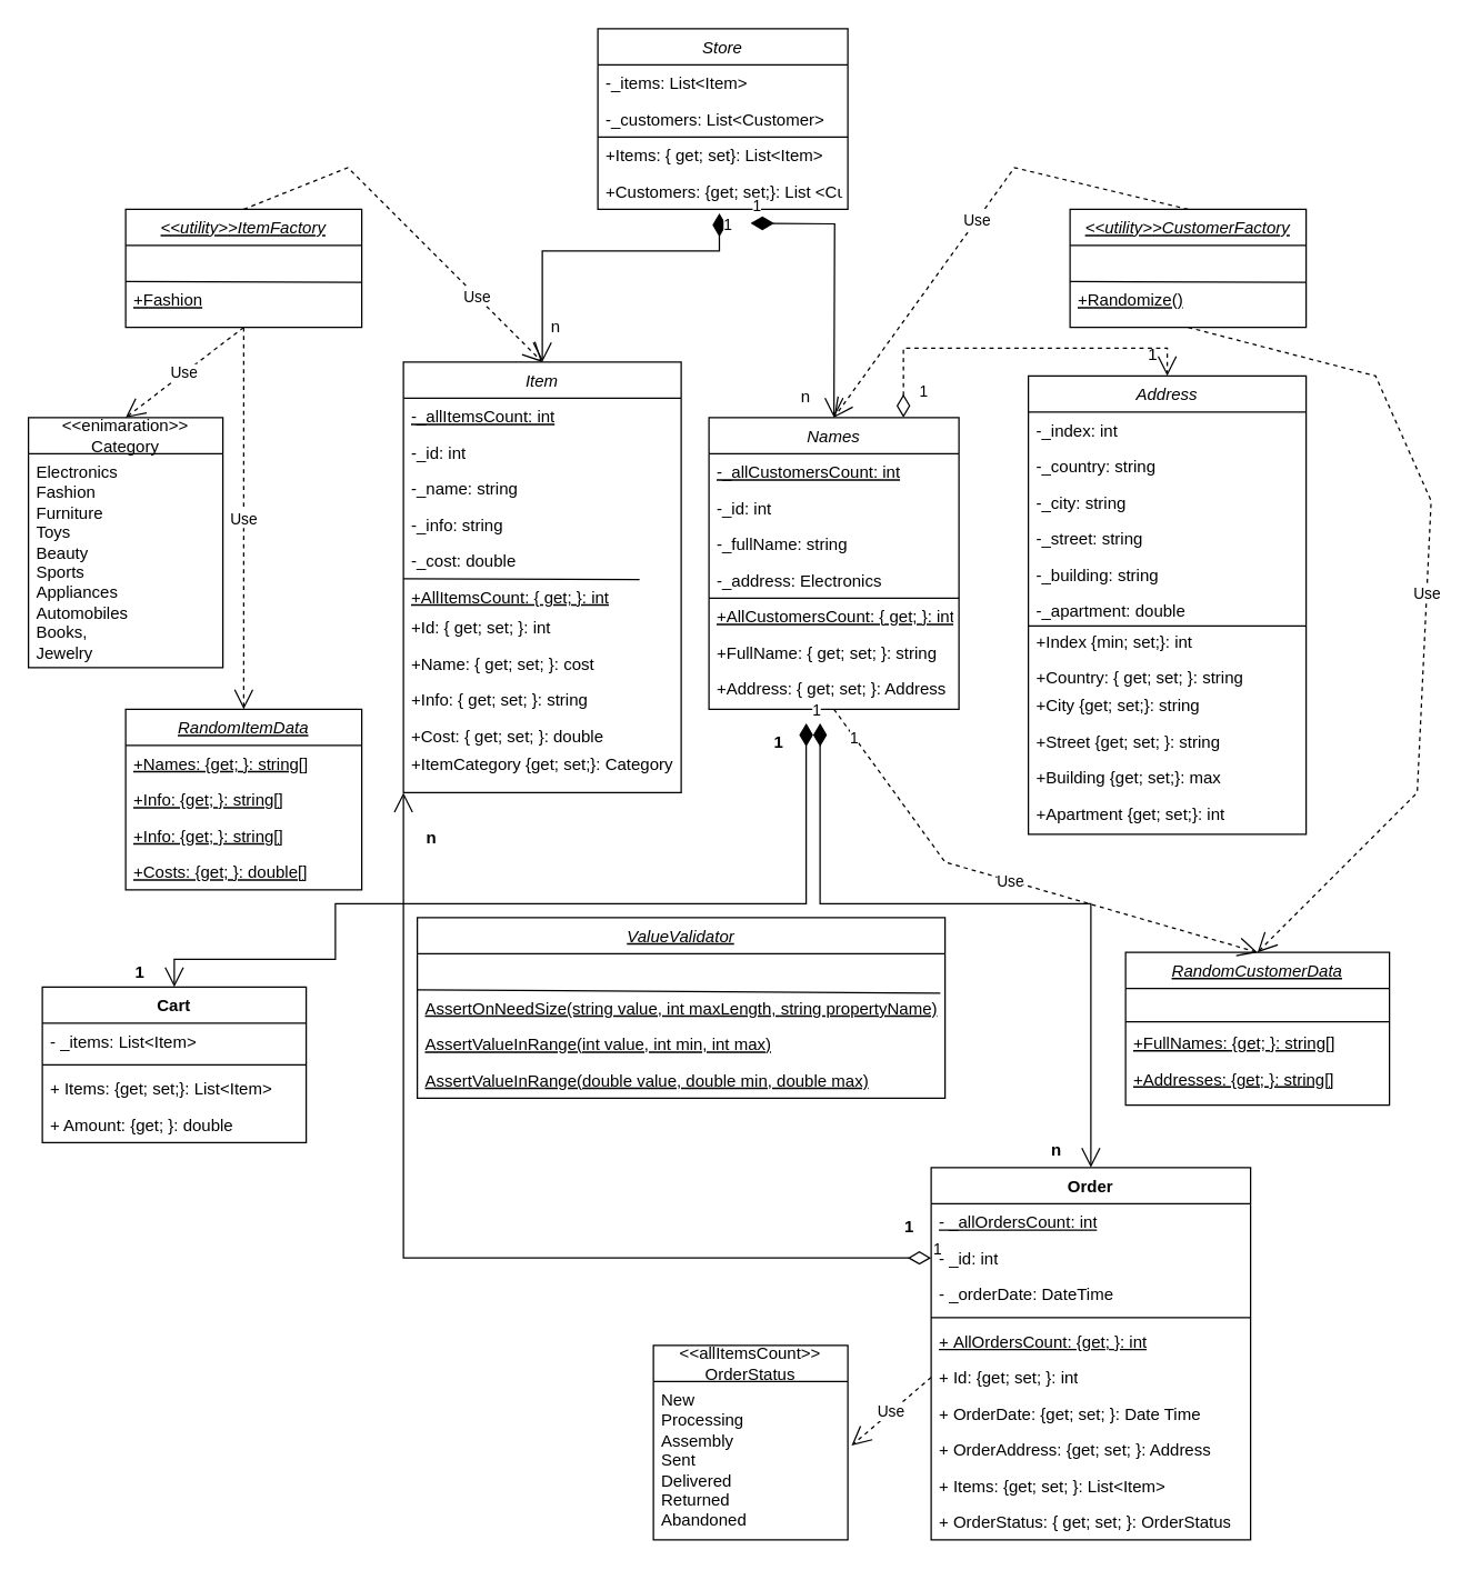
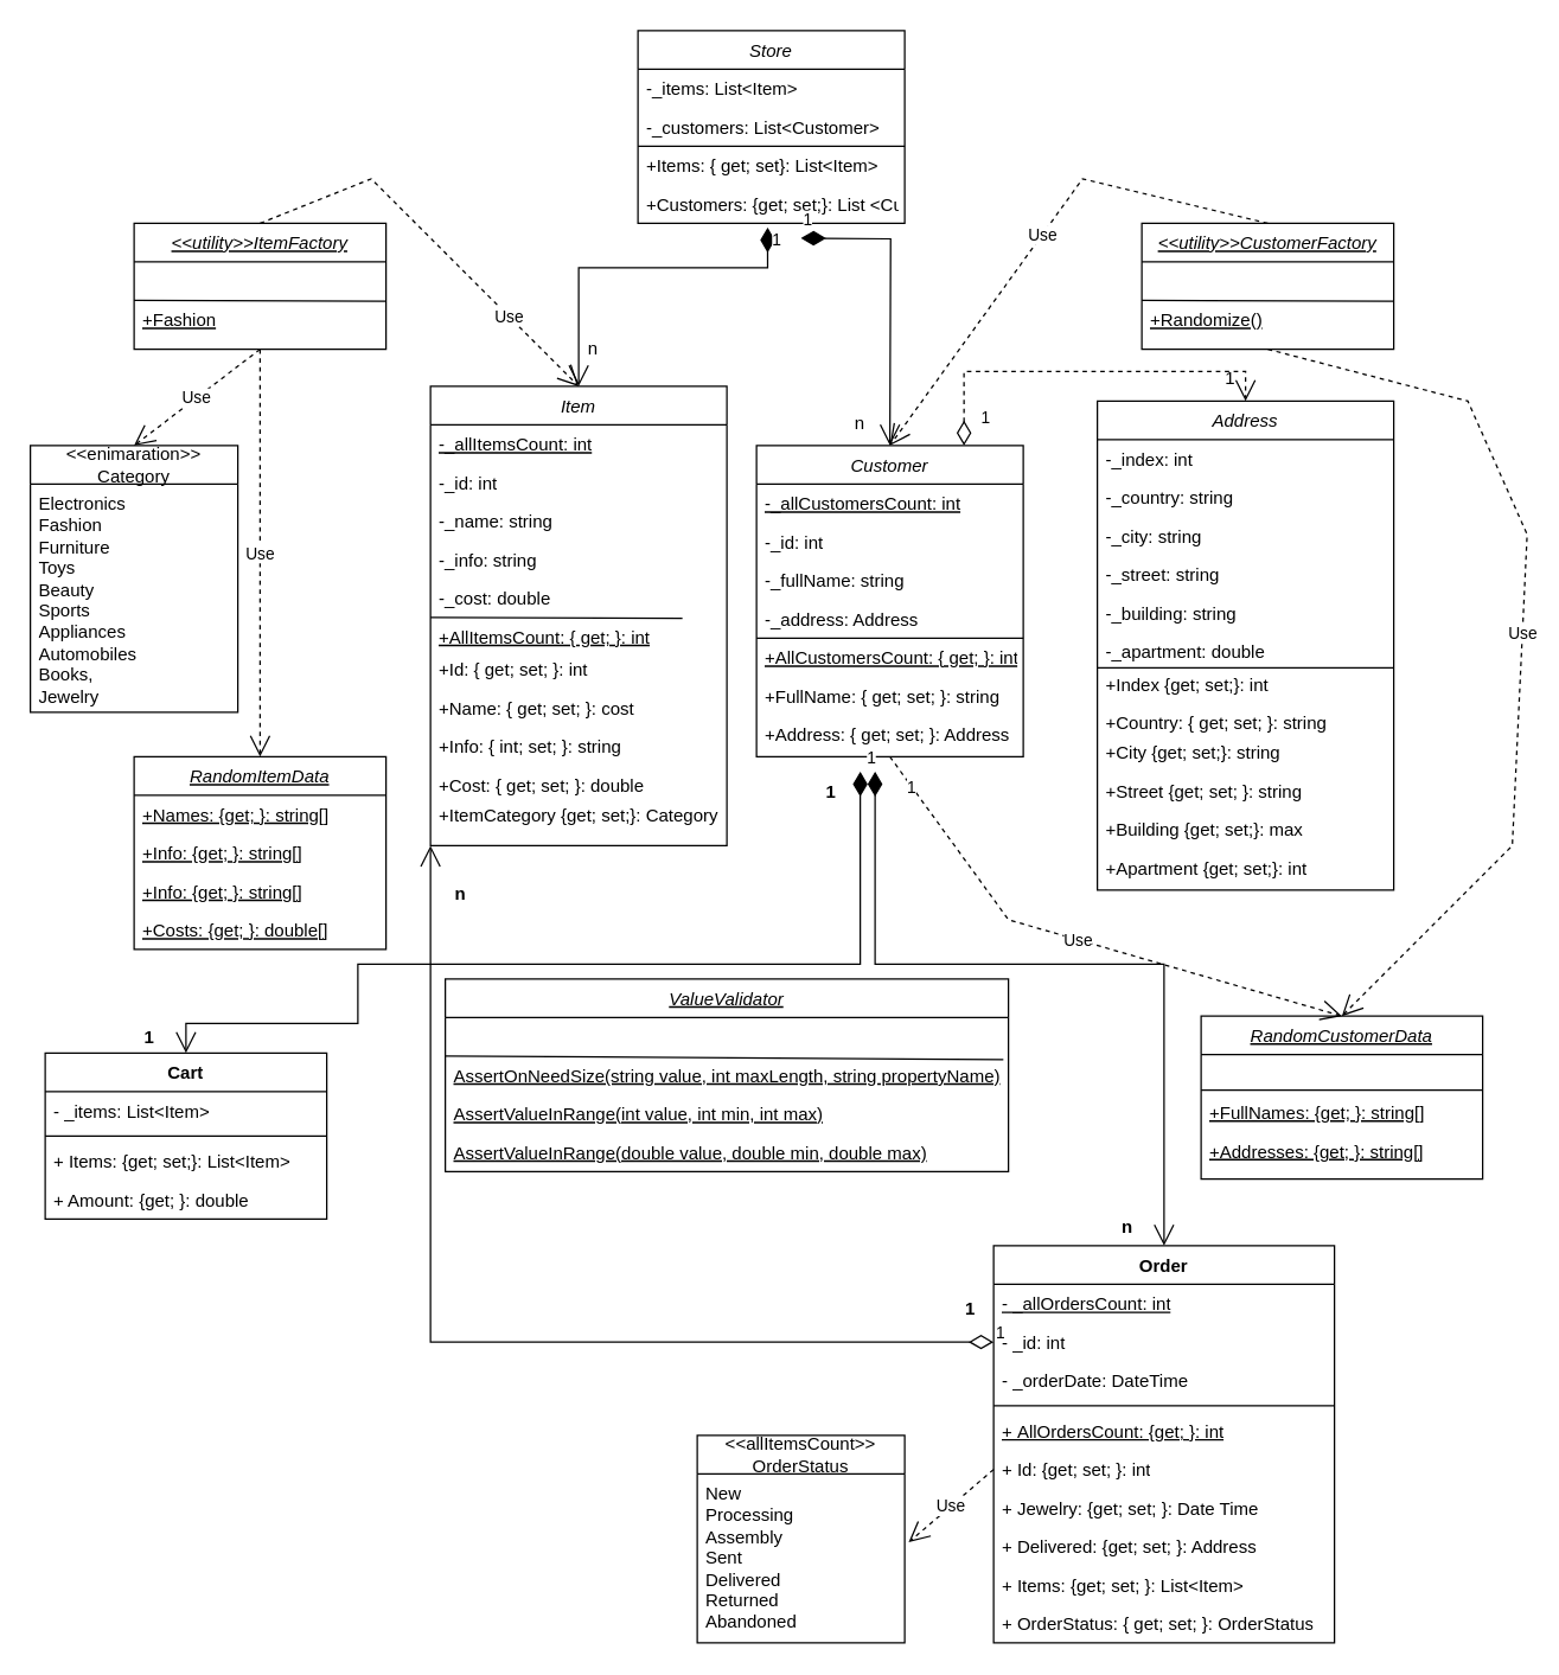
- <mxCell id="39" value="Names" style="swimlane;fontStyle=2;align=center;verticalAlign=top;childLayout=stackLayout;horizontal=1;startSize=26;horizontalStack=0;resizeParent=1;resizeLast=0;collapsible=1;marginBottom=0;rounded=0;shadow=0;strokeWidth=1;" parent="1" vertex="1"><mxGeometry x="510" y="300" width="180" height="210" as="geometry"><mxRectangle x="230" y="140" width="160" height="26" as="alternateBounds" /></mxGeometry></mxCell>
+ <mxCell id="39" value="Customer" style="swimlane;fontStyle=2;align=center;verticalAlign=top;childLayout=stackLayout;horizontal=1;startSize=26;horizontalStack=0;resizeParent=1;resizeLast=0;collapsible=1;marginBottom=0;rounded=0;shadow=0;strokeWidth=1;" parent="1" vertex="1"><mxGeometry x="510" y="300" width="180" height="210" as="geometry"><mxRectangle x="230" y="140" width="160" height="26" as="alternateBounds" /></mxGeometry></mxCell>
- <mxCell id="43" value="-_address: Electronics" style="text;align=left;verticalAlign=top;spacingLeft=4;spacingRight=4;overflow=hidden;rotatable=0;points=[[0,0.5],[1,0.5]];portConstraint=eastwest;rounded=0;shadow=0;html=0;" parent="39" vertex="1"><mxGeometry y="104" width="180" height="26" as="geometry" /></mxCell>
+ <mxCell id="43" value="-_address: Address" style="text;align=left;verticalAlign=top;spacingLeft=4;spacingRight=4;overflow=hidden;rotatable=0;points=[[0,0.5],[1,0.5]];portConstraint=eastwest;rounded=0;shadow=0;html=0;" parent="39" vertex="1"><mxGeometry y="104" width="180" height="26" as="geometry" /></mxCell>
- <mxCell id="64" value="+Index {min; set;}: int" style="text;align=left;verticalAlign=top;spacingLeft=4;spacingRight=4;overflow=hidden;rotatable=0;points=[[0,0.5],[1,0.5]];portConstraint=eastwest;fontStyle=0" parent="56" vertex="1"><mxGeometry y="178" width="200" height="26" as="geometry" /></mxCell>
+ <mxCell id="64" value="+Index {get; set;}: int" style="text;align=left;verticalAlign=top;spacingLeft=4;spacingRight=4;overflow=hidden;rotatable=0;points=[[0,0.5],[1,0.5]];portConstraint=eastwest;fontStyle=0" parent="56" vertex="1"><mxGeometry y="178" width="200" height="26" as="geometry" /></mxCell>
- <mxCell id="12" value="+Info: { get; set; }: string" style="text;align=left;verticalAlign=top;spacingLeft=4;spacingRight=4;overflow=hidden;rotatable=0;points=[[0,0.5],[1,0.5]];portConstraint=eastwest;fontStyle=0" parent="2" vertex="1"><mxGeometry y="230" width="200" height="26" as="geometry" /></mxCell>
+ <mxCell id="12" value="+Info: { int; set; }: string" style="text;align=left;verticalAlign=top;spacingLeft=4;spacingRight=4;overflow=hidden;rotatable=0;points=[[0,0.5],[1,0.5]];portConstraint=eastwest;fontStyle=0" parent="2" vertex="1"><mxGeometry y="230" width="200" height="26" as="geometry" /></mxCell>
- <mxCell id="94" value="+&amp;nbsp;OrderDate: {get; set; }: Date Time" style="text;strokeColor=none;fillColor=none;align=left;verticalAlign=top;spacingLeft=4;spacingRight=4;overflow=hidden;rotatable=0;points=[[0,0.5],[1,0.5]];portConstraint=eastwest;whiteSpace=wrap;html=1;" vertex="1" parent="87"><mxGeometry y="164" width="230" height="26" as="geometry" /></mxCell>
+ <mxCell id="94" value="+&amp;nbsp;Jewelry: {get; set; }: Date Time" style="text;strokeColor=none;fillColor=none;align=left;verticalAlign=top;spacingLeft=4;spacingRight=4;overflow=hidden;rotatable=0;points=[[0,0.5],[1,0.5]];portConstraint=eastwest;whiteSpace=wrap;html=1;" vertex="1" parent="87"><mxGeometry y="164" width="230" height="26" as="geometry" /></mxCell>
- <mxCell id="95" value="+&amp;nbsp;OrderAddress: {get; set; }: Address" style="text;strokeColor=none;fillColor=none;align=left;verticalAlign=top;spacingLeft=4;spacingRight=4;overflow=hidden;rotatable=0;points=[[0,0.5],[1,0.5]];portConstraint=eastwest;whiteSpace=wrap;html=1;" vertex="1" parent="87"><mxGeometry y="190" width="230" height="26" as="geometry" /></mxCell>
+ <mxCell id="95" value="+&amp;nbsp;Delivered: {get; set; }: Address" style="text;strokeColor=none;fillColor=none;align=left;verticalAlign=top;spacingLeft=4;spacingRight=4;overflow=hidden;rotatable=0;points=[[0,0.5],[1,0.5]];portConstraint=eastwest;whiteSpace=wrap;html=1;" vertex="1" parent="87"><mxGeometry y="190" width="230" height="26" as="geometry" /></mxCell>
